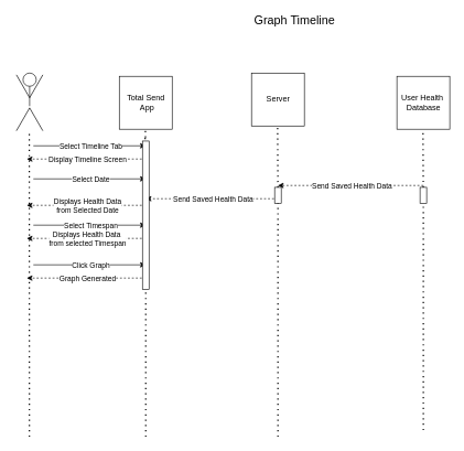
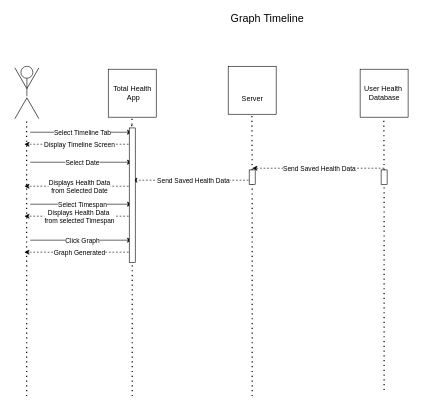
- <mxCell id="17" value="Server" style="text;html=1;resizable=0;autosize=1;align=center;verticalAlign=middle;points=[];fillColor=none;strokeColor=none;rounded=0;" vertex="1" parent="1"><mxGeometry x="395" y="140" width="50" height="20" as="geometry" /></mxCell>
+ <mxCell id="17" value="Server" style="text;html=1;resizable=0;autosize=1;align=center;verticalAlign=middle;points=[];fillColor=none;strokeColor=none;rounded=0;" vertex="1" parent="1"><mxGeometry x="395" y="155" width="50" height="20" as="geometry" /></mxCell>
- <mxCell id="16" value="Total Send&lt;br&gt;&amp;nbsp;App" style="text;html=1;resizable=0;autosize=1;align=center;verticalAlign=middle;points=[];fillColor=none;strokeColor=none;rounded=0;" vertex="1" parent="1"><mxGeometry x="180" y="139.91" width="80" height="30" as="geometry" /></mxCell>
+ <mxCell id="16" value="Total Health&lt;br&gt;&amp;nbsp;App" style="text;html=1;resizable=0;autosize=1;align=center;verticalAlign=middle;points=[];fillColor=none;strokeColor=none;rounded=0;" vertex="1" parent="1"><mxGeometry x="180" y="139.91" width="80" height="30" as="geometry" /></mxCell>
